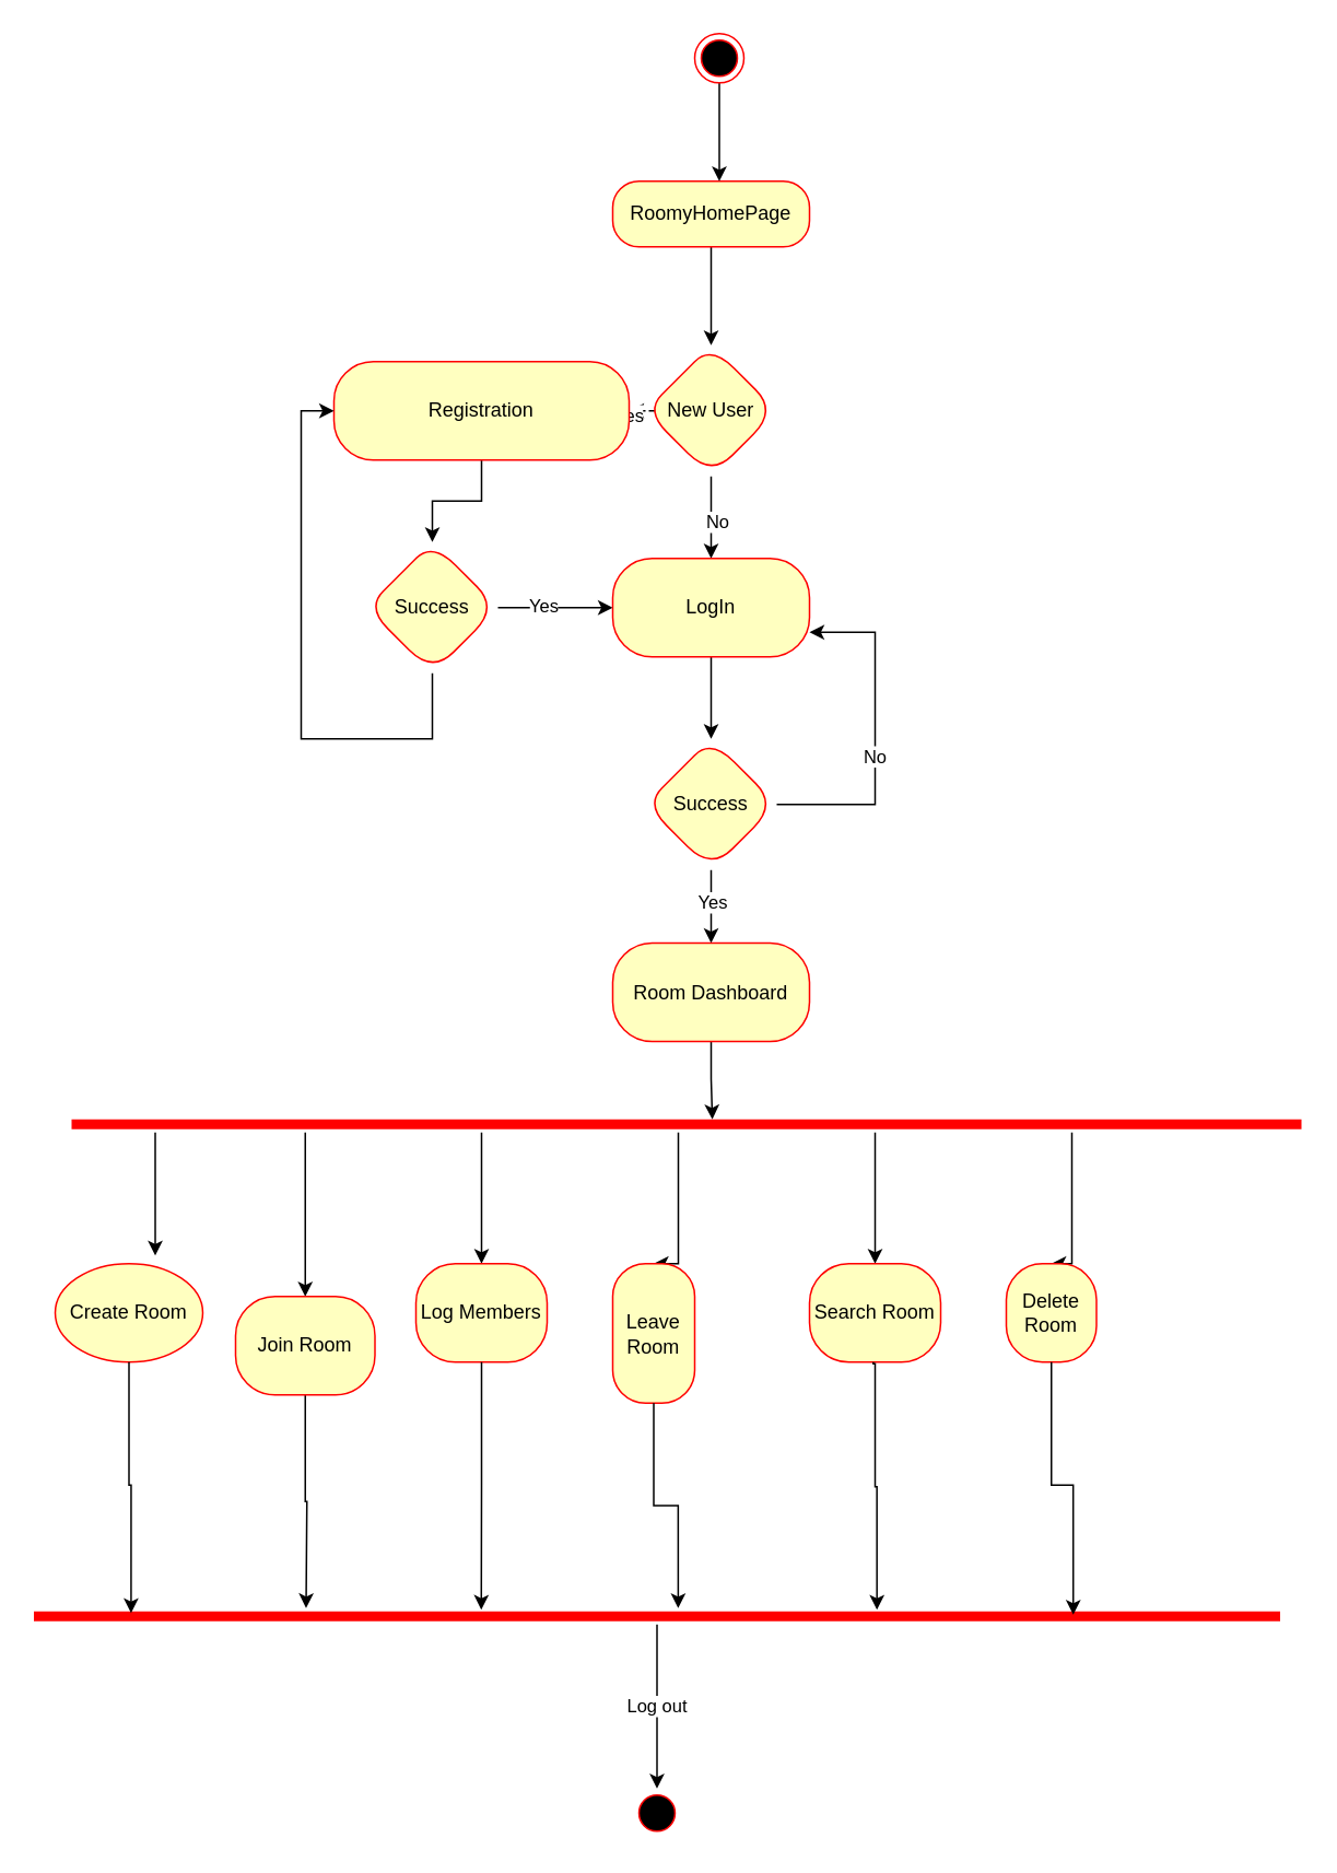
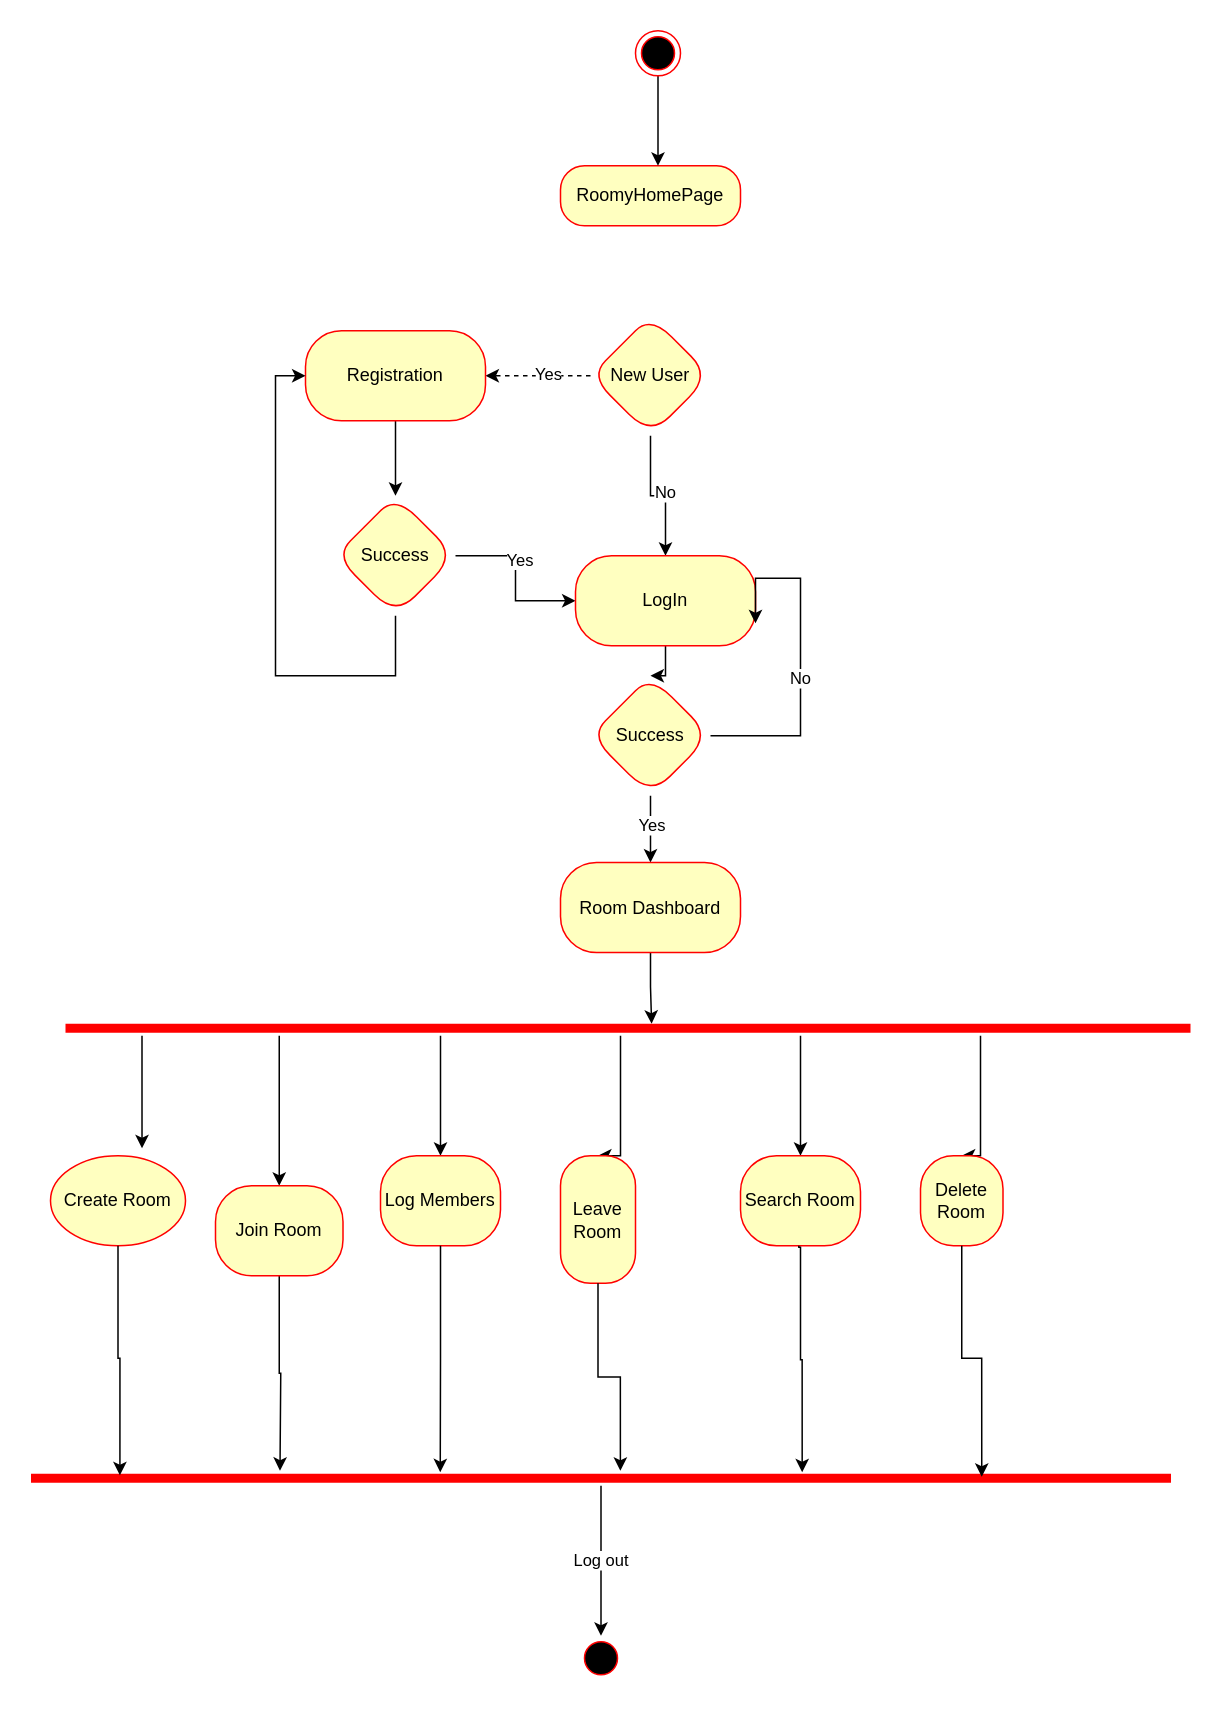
- <mxCell id="2" value="" style="edgeStyle=orthogonalEdgeStyle;rounded=0;orthogonalLoop=1;jettySize=auto;html=1;" edge="1" parent="1" source="3" target="8"><mxGeometry relative="1" as="geometry" /></mxCell>
- <mxCell id="10" value="Registration" style="whiteSpace=wrap;html=1;fillColor=#ffffc0;strokeColor=#ff0000;fontColor=#000000;rounded=1;arcSize=40;" vertex="1" parent="1"><mxGeometry x="203" y="220" width="180" height="60" as="geometry" /></mxCell>
+ <mxCell id="10" value="Registration" style="whiteSpace=wrap;html=1;fillColor=#ffffc0;strokeColor=#ff0000;fontColor=#000000;rounded=1;arcSize=40;" vertex="1" parent="1"><mxGeometry x="203" y="220" width="120" height="60" as="geometry" /></mxCell>
- <mxCell id="16" value="LogIn" style="whiteSpace=wrap;html=1;fillColor=#ffffc0;strokeColor=#ff0000;fontColor=#000000;rounded=1;arcSize=40;" vertex="1" parent="1"><mxGeometry x="373" y="340" width="120" height="60" as="geometry" /></mxCell>
+ <mxCell id="16" value="LogIn" style="whiteSpace=wrap;html=1;fillColor=#ffffc0;strokeColor=#ff0000;fontColor=#000000;rounded=1;arcSize=40;" vertex="1" parent="1"><mxGeometry x="383" y="370" width="120" height="60" as="geometry" /></mxCell>
